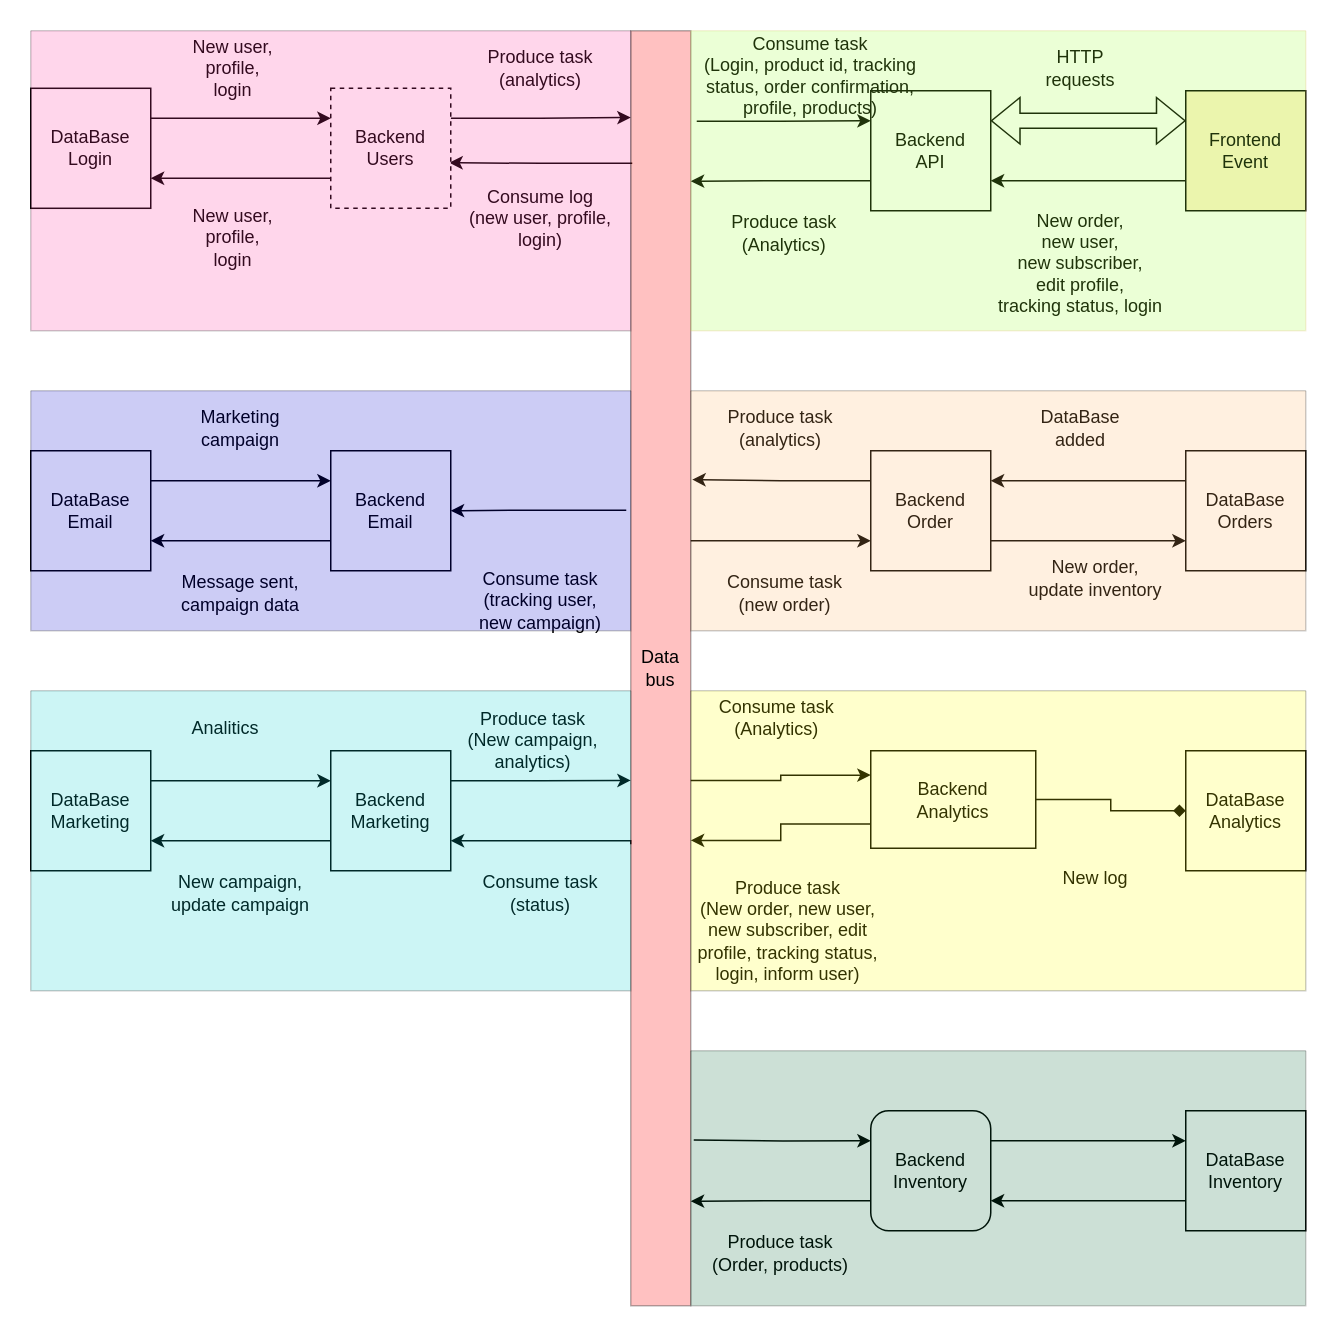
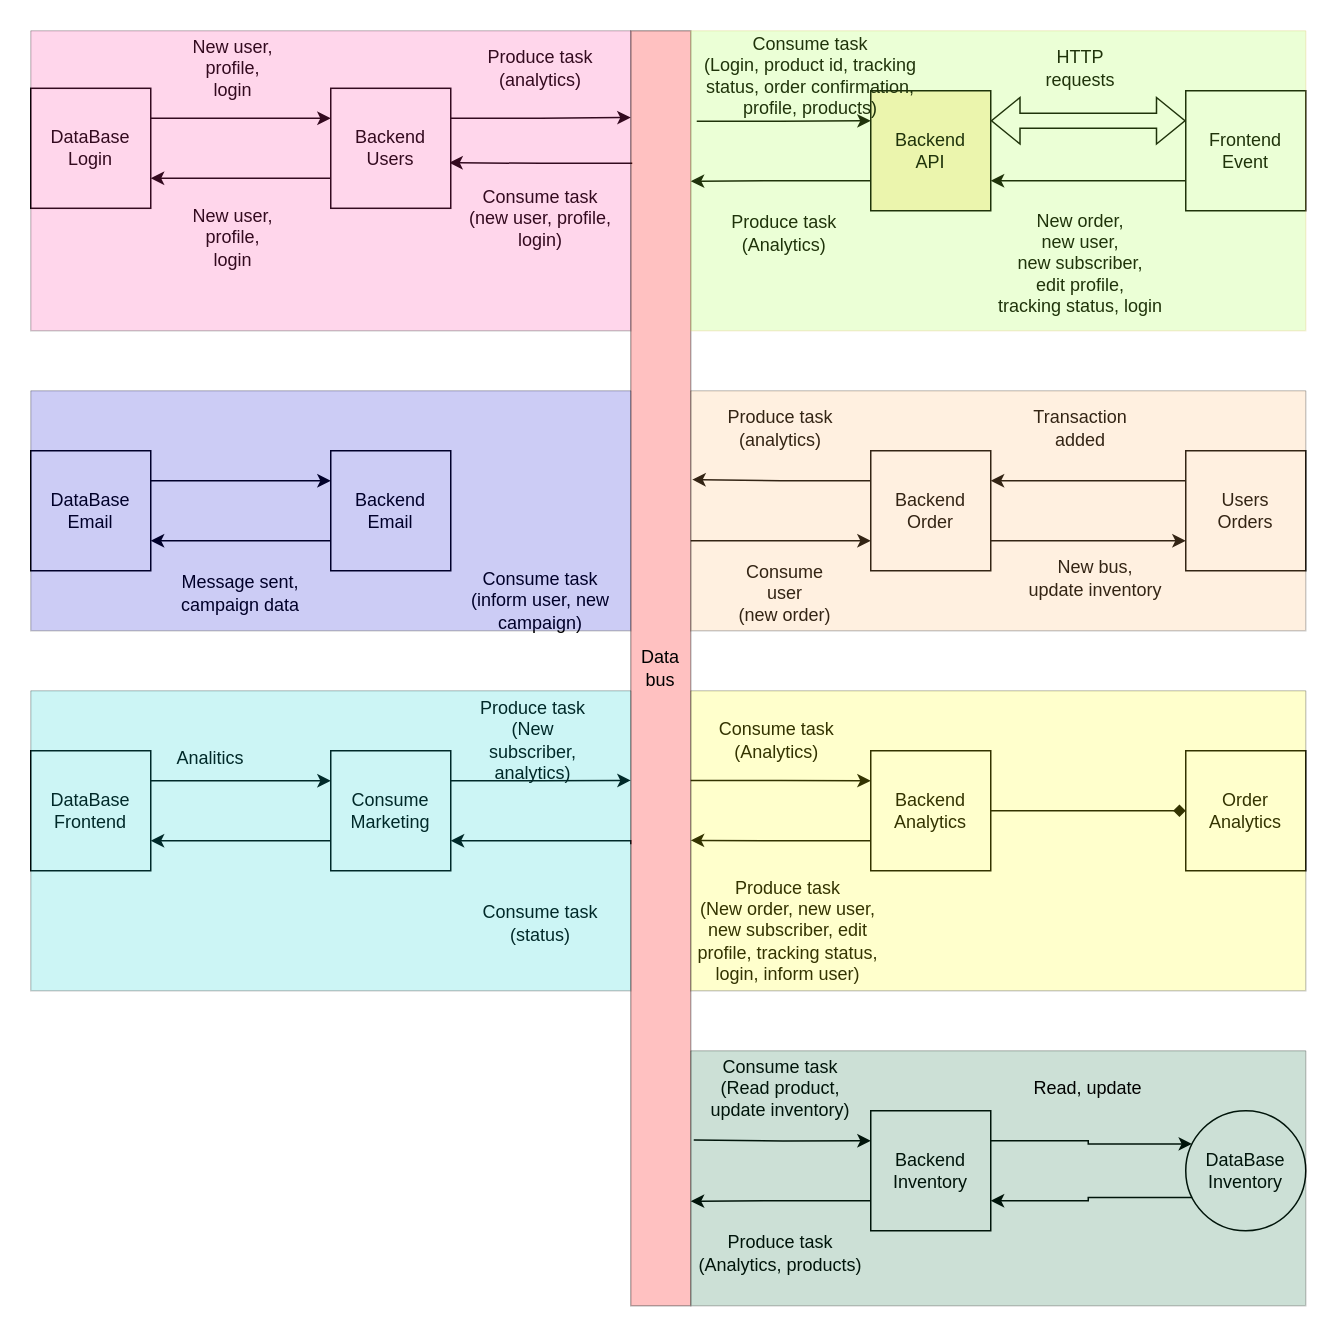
- <mxCell id="33" value="&lt;div&gt;Backend&lt;/div&gt;&lt;div&gt;Users&lt;/div&gt;" style="whiteSpace=wrap;html=1;aspect=fixed;movable=1;resizable=1;rotatable=1;deletable=1;editable=1;locked=0;connectable=1;dashed=1;" parent="1" vertex="1"><mxGeometry x="220" y="58.36" width="80" height="80" as="geometry" /></mxCell>
+ <mxCell id="33" value="&lt;div&gt;Backend&lt;/div&gt;&lt;div&gt;Users&lt;/div&gt;" style="whiteSpace=wrap;html=1;aspect=fixed;movable=1;resizable=1;rotatable=1;deletable=1;editable=1;locked=0;connectable=1;" parent="1" vertex="1"><mxGeometry x="220" y="58.36" width="80" height="80" as="geometry" /></mxCell>
- <mxCell id="5" value="&lt;div&gt;Backend&lt;/div&gt;&lt;div&gt;API&lt;br&gt;&lt;/div&gt;" style="whiteSpace=wrap;html=1;aspect=fixed;" parent="1" vertex="1"><mxGeometry x="580" y="60" width="80" height="80" as="geometry" /></mxCell>
+ <mxCell id="5" value="&lt;div&gt;Backend&lt;/div&gt;&lt;div&gt;API&lt;br&gt;&lt;/div&gt;" style="whiteSpace=wrap;html=1;aspect=fixed;fillColor=#fff2cc;" parent="1" vertex="1"><mxGeometry x="580" y="60" width="80" height="80" as="geometry" /></mxCell>
- <mxCell id="3" value="&lt;div&gt;Frontend&lt;/div&gt;&lt;div&gt;Event&lt;br&gt;&lt;/div&gt;" style="whiteSpace=wrap;html=1;aspect=fixed;fillColor=#fff2cc;" parent="1" vertex="1"><mxGeometry x="790" y="60" width="80" height="80" as="geometry" /></mxCell>
+ <mxCell id="3" value="&lt;div&gt;Frontend&lt;/div&gt;&lt;div&gt;Event&lt;br&gt;&lt;/div&gt;" style="whiteSpace=wrap;html=1;aspect=fixed;" parent="1" vertex="1"><mxGeometry x="790" y="60" width="80" height="80" as="geometry" /></mxCell>
- <mxCell id="38" value="&lt;div&gt;Consume log&lt;/div&gt;&lt;div&gt;(new user, profile,&lt;/div&gt;&lt;div&gt;login)&lt;br&gt;&lt;/div&gt;" style="text;html=1;strokeColor=none;fillColor=none;align=center;verticalAlign=middle;whiteSpace=wrap;rounded=0;movable=1;resizable=1;rotatable=1;deletable=1;editable=1;locked=0;connectable=1;" parent="1" vertex="1"><mxGeometry x="310" y="120" width="100" height="50" as="geometry" /></mxCell>
+ <mxCell id="38" value="&lt;div&gt;Consume task&lt;/div&gt;&lt;div&gt;(new user, profile,&lt;/div&gt;&lt;div&gt;login)&lt;br&gt;&lt;/div&gt;" style="text;html=1;strokeColor=none;fillColor=none;align=center;verticalAlign=middle;whiteSpace=wrap;rounded=0;movable=1;resizable=1;rotatable=1;deletable=1;editable=1;locked=0;connectable=1;" parent="1" vertex="1"><mxGeometry x="310" y="120" width="100" height="50" as="geometry" /></mxCell>
- <mxCell id="53" value="Marketing campaign" style="text;html=1;strokeColor=none;fillColor=none;align=center;verticalAlign=middle;whiteSpace=wrap;rounded=0;" parent="1" vertex="1"><mxGeometry x="130" y="270" width="60" height="30" as="geometry" /></mxCell>
- <mxCell id="37" value="DataBase added" style="text;html=1;strokeColor=none;fillColor=none;align=center;verticalAlign=middle;whiteSpace=wrap;rounded=0;" parent="1" vertex="1"><mxGeometry x="690" y="270" width="60" height="30" as="geometry" /></mxCell>
+ <mxCell id="37" value="Transaction added" style="text;html=1;strokeColor=none;fillColor=none;align=center;verticalAlign=middle;whiteSpace=wrap;rounded=0;" parent="1" vertex="1"><mxGeometry x="690" y="270" width="60" height="30" as="geometry" /></mxCell>
- <mxCell id="10" style="edgeStyle=orthogonalEdgeStyle;rounded=0;orthogonalLoop=1;jettySize=auto;html=1;exitX=0.376;exitY=1.075;exitDx=0;exitDy=0;entryX=1;entryY=0.5;entryDx=0;entryDy=0;exitPerimeter=0;" edge="1" parent="1" source="13" target="26"><mxGeometry relative="1" as="geometry" /></mxCell>
- <mxCell id="30" value="&lt;div&gt;DataBase&lt;/div&gt;&lt;div&gt;Orders&lt;br&gt;&lt;/div&gt;" style="whiteSpace=wrap;html=1;aspect=fixed;" parent="1" vertex="1"><mxGeometry x="790" y="300" width="80" height="80" as="geometry" /></mxCell>
+ <mxCell id="30" value="&lt;div&gt;Users&lt;/div&gt;&lt;div&gt;Orders&lt;br&gt;&lt;/div&gt;" style="whiteSpace=wrap;html=1;aspect=fixed;" parent="1" vertex="1"><mxGeometry x="790" y="300" width="80" height="80" as="geometry" /></mxCell>
- <mxCell id="23" value="&lt;div&gt;New order,&lt;/div&gt;&lt;div&gt;update inventory&lt;br&gt;&lt;/div&gt;" style="text;html=1;strokeColor=none;fillColor=none;align=center;verticalAlign=middle;whiteSpace=wrap;rounded=0;" parent="1" vertex="1"><mxGeometry x="680" y="370" width="100" height="30" as="geometry" /></mxCell>
+ <mxCell id="23" value="&lt;div&gt;New bus,&lt;/div&gt;&lt;div&gt;update inventory&lt;br&gt;&lt;/div&gt;" style="text;html=1;strokeColor=none;fillColor=none;align=center;verticalAlign=middle;whiteSpace=wrap;rounded=0;" parent="1" vertex="1"><mxGeometry x="680" y="370" width="100" height="30" as="geometry" /></mxCell>
- <mxCell id="22" value="&lt;div&gt;Consume task&lt;/div&gt;&lt;div&gt;(new order)&lt;br&gt;&lt;/div&gt;" style="text;html=1;strokeColor=none;fillColor=none;align=center;verticalAlign=middle;whiteSpace=wrap;rounded=0;" parent="1" vertex="1"><mxGeometry x="482.5" y="380" width="80" height="30" as="geometry" /></mxCell>
+ <mxCell id="22" value="&lt;div&gt;Consume user&lt;/div&gt;&lt;div&gt;(new order)&lt;br&gt;&lt;/div&gt;" style="text;html=1;strokeColor=none;fillColor=none;align=center;verticalAlign=middle;whiteSpace=wrap;rounded=0;" parent="1" vertex="1"><mxGeometry x="482.5" y="380" width="80" height="30" as="geometry" /></mxCell>
- <mxCell id="27" value="&lt;div&gt;Consume task&lt;/div&gt;&lt;div&gt;(tracking user, new campaign)&lt;br&gt;&lt;/div&gt;" style="text;html=1;strokeColor=none;fillColor=none;align=center;verticalAlign=middle;whiteSpace=wrap;rounded=0;" parent="1" vertex="1"><mxGeometry x="310" y="380" width="100" height="40" as="geometry" /></mxCell>
+ <mxCell id="27" value="&lt;div&gt;Consume task&lt;/div&gt;&lt;div&gt;(inform user, new campaign)&lt;br&gt;&lt;/div&gt;" style="text;html=1;strokeColor=none;fillColor=none;align=center;verticalAlign=middle;whiteSpace=wrap;rounded=0;" parent="1" vertex="1"><mxGeometry x="310" y="380" width="100" height="40" as="geometry" /></mxCell>
- <mxCell id="50" value="&lt;div&gt;Consume task&lt;/div&gt;&lt;div&gt;(Analytics)&lt;br&gt;&lt;/div&gt;" style="text;html=1;strokeColor=none;fillColor=none;align=center;verticalAlign=middle;whiteSpace=wrap;rounded=0;" parent="1" vertex="1"><mxGeometry x="475" y="462.5" width="85" height="30" as="geometry" /></mxCell>
+ <mxCell id="50" value="&lt;div&gt;Consume task&lt;/div&gt;&lt;div&gt;(Analytics)&lt;br&gt;&lt;/div&gt;" style="text;html=1;strokeColor=none;fillColor=none;align=center;verticalAlign=middle;whiteSpace=wrap;rounded=0;" parent="1" vertex="1"><mxGeometry x="475" y="477.5" width="85" height="30" as="geometry" /></mxCell>
- <mxCell id="73" value="Analitics" style="text;html=1;strokeColor=none;fillColor=none;align=center;verticalAlign=middle;whiteSpace=wrap;rounded=0;" vertex="1" parent="1"><mxGeometry x="120" y="470" width="60" height="30" as="geometry" /></mxCell>
+ <mxCell id="73" value="Analitics" style="text;html=1;strokeColor=none;fillColor=none;align=center;verticalAlign=middle;whiteSpace=wrap;rounded=0;" vertex="1" parent="1"><mxGeometry x="110" y="490" width="60" height="30" as="geometry" /></mxCell>
- <mxCell id="52" value="Produce task (New campaign, analytics)" style="text;html=1;strokeColor=none;fillColor=none;align=center;verticalAlign=middle;whiteSpace=wrap;rounded=0;" parent="1" vertex="1"><mxGeometry x="310" y="470" width="90" height="45" as="geometry" /></mxCell>
+ <mxCell id="52" value="Produce task (New subscriber, analytics)" style="text;html=1;strokeColor=none;fillColor=none;align=center;verticalAlign=middle;whiteSpace=wrap;rounded=0;" parent="1" vertex="1"><mxGeometry x="310" y="470" width="90" height="45" as="geometry" /></mxCell>
- <mxCell id="47" value="&lt;div&gt;Backend&lt;/div&gt;&lt;div&gt;Analytics&lt;br&gt;&lt;/div&gt;" style="whiteSpace=wrap;html=1;aspect=fixed;" parent="1" vertex="1"><mxGeometry x="580" y="500" width="110" height="65" as="geometry" /></mxCell>
+ <mxCell id="47" value="&lt;div&gt;Backend&lt;/div&gt;&lt;div&gt;Analytics&lt;br&gt;&lt;/div&gt;" style="whiteSpace=wrap;html=1;aspect=fixed;" parent="1" vertex="1"><mxGeometry x="580" y="500" width="80" height="80" as="geometry" /></mxCell>
- <mxCell id="69" value="&lt;div&gt;DataBase&lt;/div&gt;&lt;div&gt;Marketing&lt;br&gt;&lt;/div&gt;" style="whiteSpace=wrap;html=1;aspect=fixed;" vertex="1" parent="1"><mxGeometry y="500" width="80" height="80" as="geometry" x="20" /></mxCell>
+ <mxCell id="69" value="&lt;div&gt;DataBase&lt;/div&gt;&lt;div&gt;Frontend&lt;br&gt;&lt;/div&gt;" style="whiteSpace=wrap;html=1;aspect=fixed;" vertex="1" parent="1"><mxGeometry y="500" width="80" height="80" as="geometry" x="20" /></mxCell>
- <mxCell id="44" value="&lt;div&gt;Backend&lt;/div&gt;&lt;div&gt;Marketing&lt;br&gt;&lt;/div&gt;" style="whiteSpace=wrap;html=1;aspect=fixed;" parent="1" vertex="1"><mxGeometry x="220" y="500" width="80" height="80" as="geometry" /></mxCell>
+ <mxCell id="44" value="&lt;div&gt;Consume&lt;/div&gt;&lt;div&gt;Marketing&lt;br&gt;&lt;/div&gt;" style="whiteSpace=wrap;html=1;aspect=fixed;" parent="1" vertex="1"><mxGeometry x="220" y="500" width="80" height="80" as="geometry" /></mxCell>
- <mxCell id="48" value="&lt;div&gt;DataBase&lt;/div&gt;&lt;div&gt;Analytics&lt;br&gt;&lt;/div&gt;" style="whiteSpace=wrap;html=1;aspect=fixed;" parent="1" vertex="1"><mxGeometry x="790" y="500" width="80" height="80" as="geometry" /></mxCell>
+ <mxCell id="48" value="&lt;div&gt;Order&lt;/div&gt;&lt;div&gt;Analytics&lt;br&gt;&lt;/div&gt;" style="whiteSpace=wrap;html=1;aspect=fixed;" parent="1" vertex="1"><mxGeometry x="790" y="500" width="80" height="80" as="geometry" /></mxCell>
- <mxCell id="51" value="New log" style="text;html=1;strokeColor=none;fillColor=none;align=center;verticalAlign=middle;whiteSpace=wrap;rounded=0;" parent="1" vertex="1"><mxGeometry x="700" y="570" width="60" height="30" as="geometry" /></mxCell>
- <mxCell id="71" value="New campaign, update campaign" style="text;html=1;strokeColor=none;fillColor=none;align=center;verticalAlign=middle;whiteSpace=wrap;rounded=0;" vertex="1" parent="1"><mxGeometry x="100" y="580" width="120" height="30" as="geometry" /></mxCell>
- <mxCell id="54" value="Consume task (status)" style="text;html=1;strokeColor=none;fillColor=none;align=center;verticalAlign=middle;whiteSpace=wrap;rounded=0;" parent="1" vertex="1"><mxGeometry x="320" y="580" width="80" height="30" as="geometry" /></mxCell>
+ <mxCell id="54" value="Consume task (status)" style="text;html=1;strokeColor=none;fillColor=none;align=center;verticalAlign=middle;whiteSpace=wrap;rounded=0;" parent="1" vertex="1"><mxGeometry x="320" y="600" width="80" height="30" as="geometry" /></mxCell>
+ <mxCell id="66" value="&lt;div&gt;Consume task&lt;/div&gt;&lt;div&gt;(Read product, update inventory)&lt;br&gt;&lt;/div&gt;" style="text;html=1;strokeColor=none;fillColor=none;align=center;verticalAlign=middle;whiteSpace=wrap;rounded=0;" vertex="1" parent="1"><mxGeometry x="460" y="710" width="120" height="30" as="geometry" /></mxCell>
+ <mxCell id="72" value="Read, update" style="text;html=1;strokeColor=none;fillColor=none;align=center;verticalAlign=middle;whiteSpace=wrap;rounded=0;" vertex="1" parent="1"><mxGeometry x="660" y="710" width="130" height="30" as="geometry" /></mxCell>
- <mxCell id="63" value="&lt;div&gt;Backend&lt;/div&gt;&lt;div&gt;Inventory&lt;br&gt;&lt;/div&gt;" style="whiteSpace=wrap;html=1;aspect=fixed;rounded=1;" vertex="1" parent="1"><mxGeometry x="580" y="740" width="80" height="80" as="geometry" /></mxCell>
+ <mxCell id="63" value="&lt;div&gt;Backend&lt;/div&gt;&lt;div&gt;Inventory&lt;br&gt;&lt;/div&gt;" style="whiteSpace=wrap;html=1;aspect=fixed;" vertex="1" parent="1"><mxGeometry x="580" y="740" width="80" height="80" as="geometry" /></mxCell>
- <mxCell id="65" value="&lt;div&gt;DataBase&lt;/div&gt;&lt;div&gt;Inventory&lt;br&gt;&lt;/div&gt;" style="whiteSpace=wrap;html=1;aspect=fixed;" vertex="1" parent="1"><mxGeometry x="790" y="740" width="80" height="80" as="geometry" /></mxCell>
+ <mxCell id="65" value="&lt;div&gt;DataBase&lt;/div&gt;&lt;div&gt;Inventory&lt;br&gt;&lt;/div&gt;" style="ellipse;whiteSpace=wrap;html=1;aspect=fixed;" vertex="1" parent="1"><mxGeometry x="790" y="740" width="80" height="80" as="geometry" /></mxCell>
- <mxCell id="67" value="&lt;div&gt;Produce task&lt;/div&gt;&lt;div&gt;(Order, products)&lt;br&gt;&lt;/div&gt;" style="text;html=1;strokeColor=none;fillColor=none;align=center;verticalAlign=middle;whiteSpace=wrap;rounded=0;" vertex="1" parent="1"><mxGeometry x="460" y="820" width="120" height="30" as="geometry" /></mxCell>
+ <mxCell id="67" value="&lt;div&gt;Produce task&lt;/div&gt;&lt;div&gt;(Analytics, products)&lt;br&gt;&lt;/div&gt;" style="text;html=1;strokeColor=none;fillColor=none;align=center;verticalAlign=middle;whiteSpace=wrap;rounded=0;" vertex="1" parent="1"><mxGeometry x="460" y="820" width="120" height="30" as="geometry" /></mxCell>
